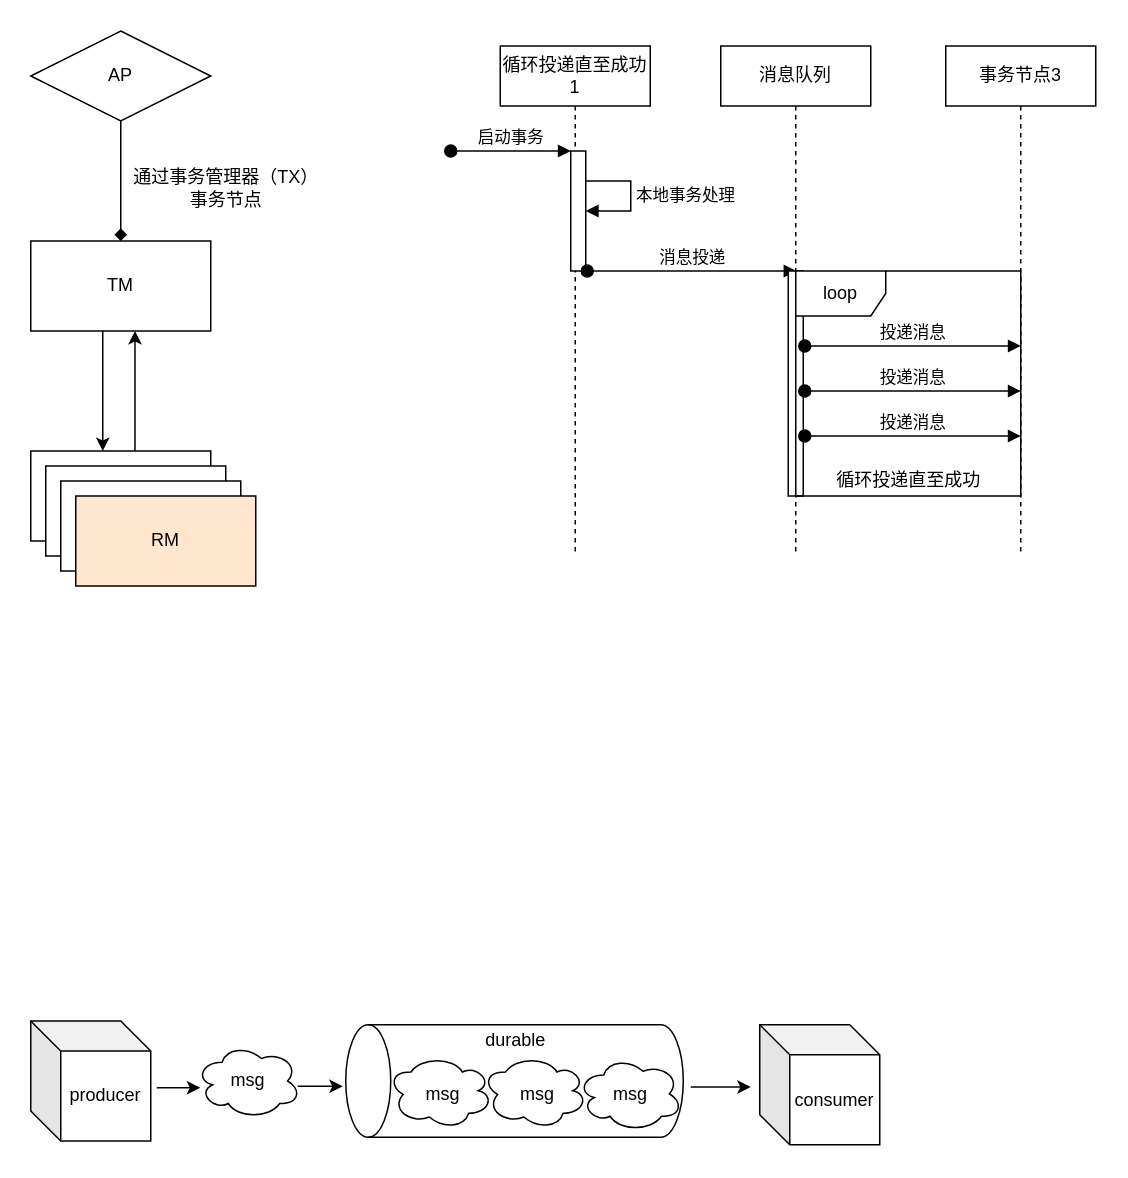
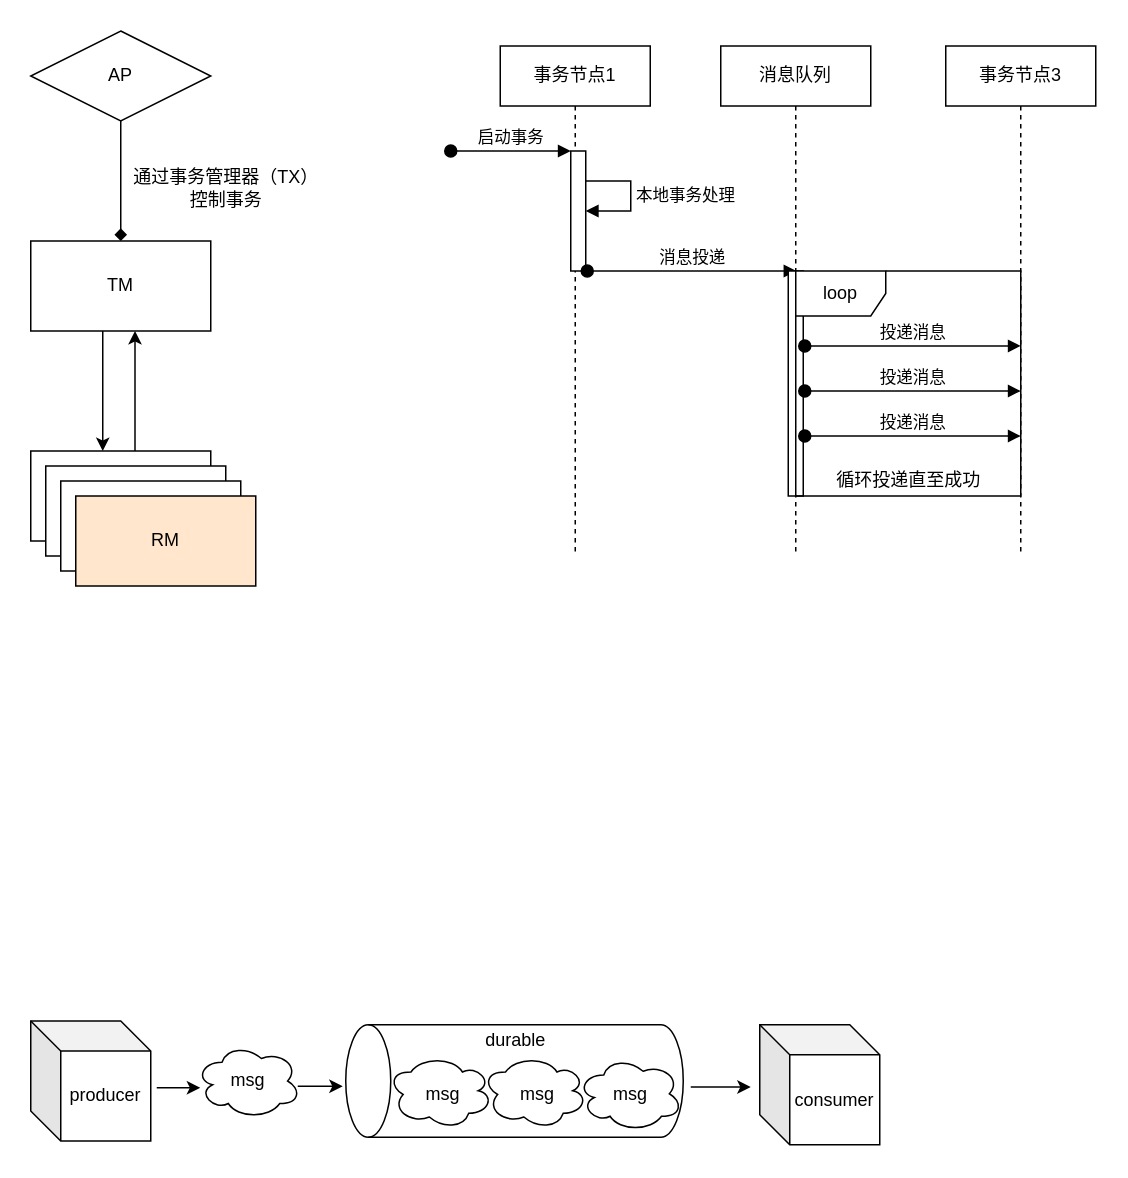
- <mxCell id="23" value="循环投递直至成功1" style="shape=umlLifeline;perimeter=lifelinePerimeter;whiteSpace=wrap;html=1;container=1;collapsible=0;recursiveResize=0;outlineConnect=0;fontColor=#000000;strokeColor=#000000;fillColor=#FFFFFF;" vertex="1" parent="1"><mxGeometry x="333" y="30" width="100" height="340" as="geometry" /></mxCell>
+ <mxCell id="23" value="事务节点1" style="shape=umlLifeline;perimeter=lifelinePerimeter;whiteSpace=wrap;html=1;container=1;collapsible=0;recursiveResize=0;outlineConnect=0;fontColor=#000000;strokeColor=#000000;fillColor=#FFFFFF;" vertex="1" parent="1"><mxGeometry x="333" y="30" width="100" height="340" as="geometry" /></mxCell>
- <mxCell id="10" value="通过事务管理器（TX）&lt;br&gt;事务节点" style="text;html=1;resizable=0;autosize=1;align=center;verticalAlign=middle;points=[];fillColor=none;strokeColor=none;rounded=0;fontColor=#000000;" parent="1" vertex="1"><mxGeometry x="80" y="110" width="140" height="30" as="geometry" /></mxCell>
+ <mxCell id="10" value="通过事务管理器（TX）&lt;br&gt;控制事务" style="text;html=1;resizable=0;autosize=1;align=center;verticalAlign=middle;points=[];fillColor=none;strokeColor=none;rounded=0;fontColor=#000000;" parent="1" vertex="1"><mxGeometry x="80" y="110" width="140" height="30" as="geometry" /></mxCell>
